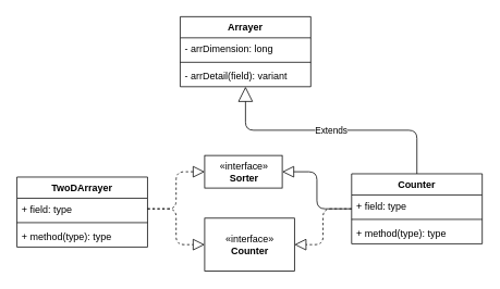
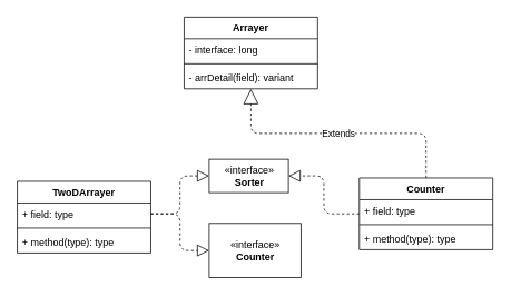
- <mxCell id="3" value="- arrDimension: long" style="text;strokeColor=none;fillColor=none;align=left;verticalAlign=top;spacingLeft=4;spacingRight=4;overflow=hidden;rotatable=0;points=[[0,0.5],[1,0.5]];portConstraint=eastwest;" vertex="1" parent="2"><mxGeometry y="26" width="160" height="26" as="geometry" /></mxCell>
+ <mxCell id="3" value="- interface: long" style="text;strokeColor=none;fillColor=none;align=left;verticalAlign=top;spacingLeft=4;spacingRight=4;overflow=hidden;rotatable=0;points=[[0,0.5],[1,0.5]];portConstraint=eastwest;" vertex="1" parent="2"><mxGeometry y="26" width="160" height="26" as="geometry" /></mxCell>
- <mxCell id="18" value="Extends" style="endArrow=block;endSize=16;endFill=0;html=1;edgeStyle=orthogonalEdgeStyle;exitX=0.5;exitY=0;exitDx=0;exitDy=0;" edge="1" parent="1" source="14" target="2"><mxGeometry width="160" relative="1" as="geometry"><mxPoint x="420" y="137" as="sourcePoint" /><mxPoint x="580" y="137" as="targetPoint" /></mxGeometry></mxCell>
+ <mxCell id="18" value="Extends" style="endArrow=block;endSize=16;endFill=0;html=1;edgeStyle=orthogonalEdgeStyle;exitX=0.5;exitY=0;exitDx=0;exitDy=0;dashed=1;" edge="1" parent="1" source="14" target="2"><mxGeometry width="160" relative="1" as="geometry"><mxPoint x="420" y="137" as="sourcePoint" /><mxPoint x="580" y="137" as="targetPoint" /></mxGeometry></mxCell>
- <mxCell id="19" value="" style="endArrow=block;dashed=0;endFill=0;endSize=12;html=1;entryX=1;entryY=0.5;entryDx=0;entryDy=0;edgeStyle=orthogonalEdgeStyle;" edge="1" parent="1" source="14" target="6"><mxGeometry width="160" relative="1" as="geometry"><mxPoint x="10" y="337" as="sourcePoint" /><mxPoint x="170" y="337" as="targetPoint" /></mxGeometry></mxCell>
+ <mxCell id="19" value="" style="endArrow=block;dashed=1;endFill=0;endSize=12;html=1;entryX=1;entryY=0.5;entryDx=0;entryDy=0;edgeStyle=orthogonalEdgeStyle;" edge="1" parent="1" source="14" target="6"><mxGeometry width="160" relative="1" as="geometry"><mxPoint x="10" y="337" as="sourcePoint" /><mxPoint x="170" y="337" as="targetPoint" /></mxGeometry></mxCell>
- <mxCell id="20" value="" style="endArrow=block;dashed=1;endFill=0;endSize=12;html=1;entryX=1;entryY=0.5;entryDx=0;entryDy=0;edgeStyle=orthogonalEdgeStyle;" edge="1" parent="1" source="14" target="7"><mxGeometry width="160" relative="1" as="geometry"><mxPoint x="250" y="357" as="sourcePoint" /><mxPoint x="410" y="357" as="targetPoint" /></mxGeometry></mxCell>
